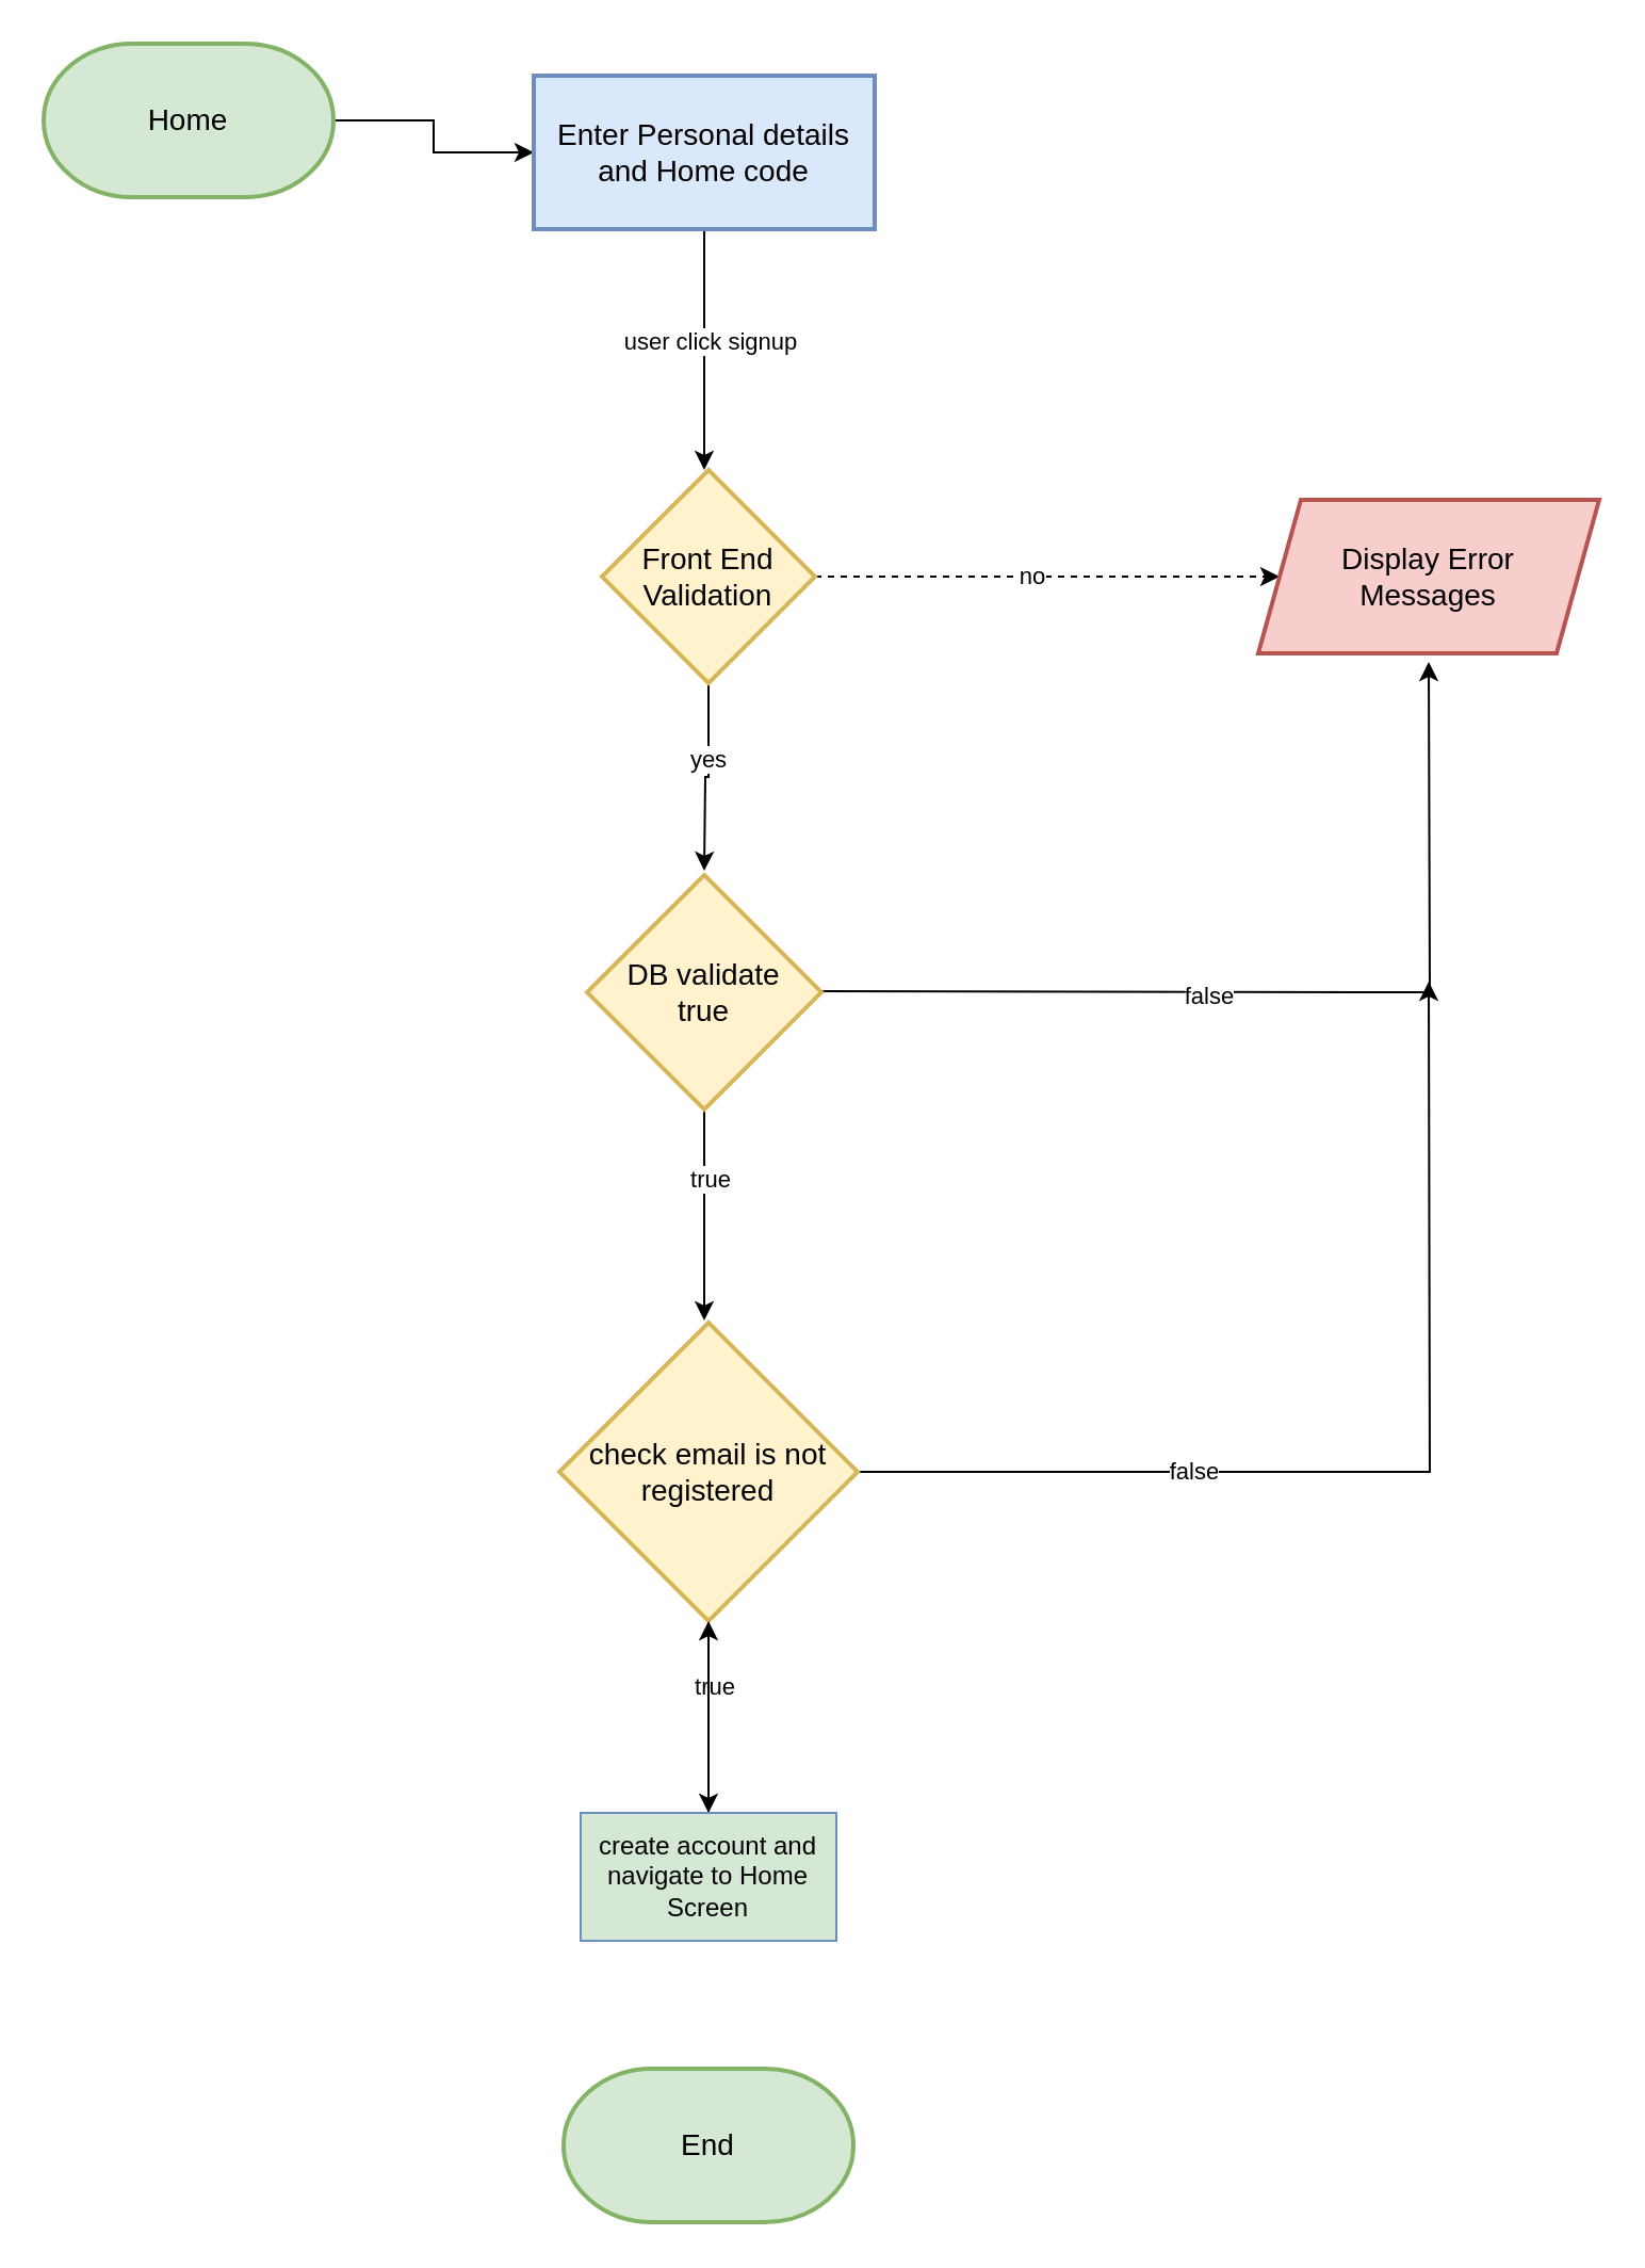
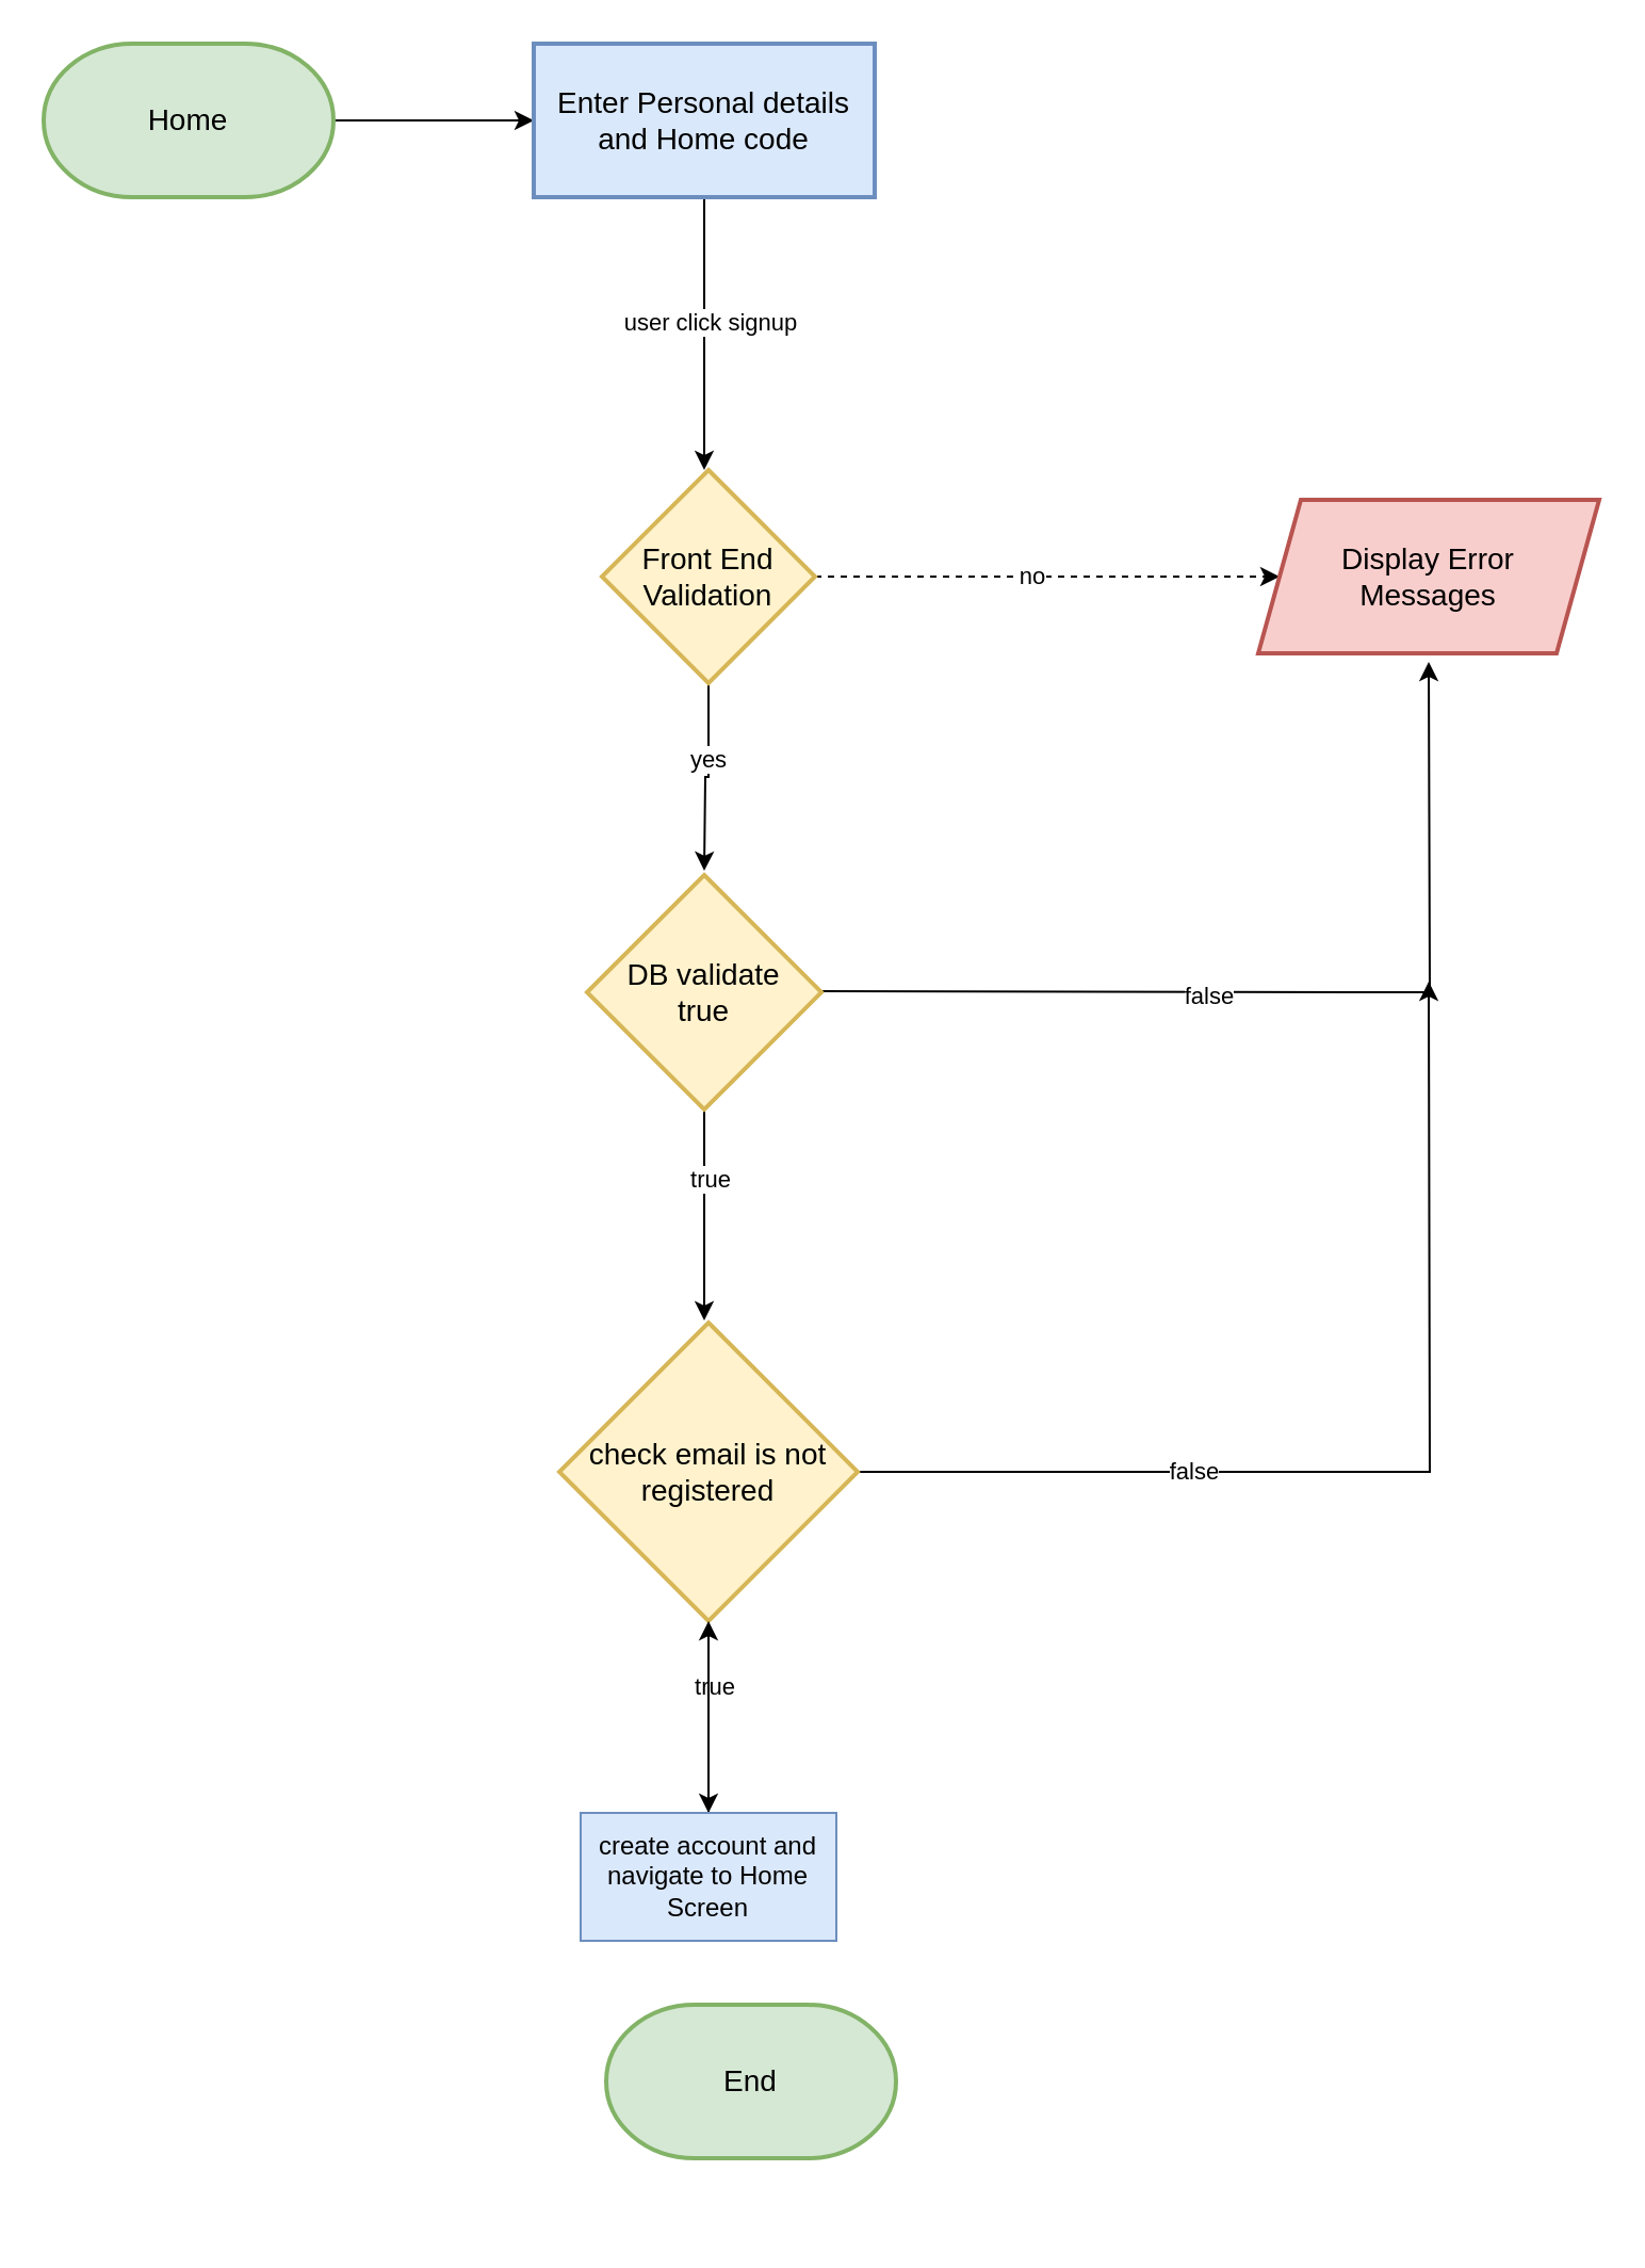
- <mxCell id="6" value="Enter Personal details and Home code" style="fontSize=14;zwfType=basicShape;rounded=0;strokeWidth=2;strokeColor=#6c8ebf;whiteSpace=wrap;html=1;fillColor=#dae8fc;" vertex="1" parent="1"><mxGeometry x="250" y="35" width="160" height="72" as="geometry" /></mxCell>
+ <mxCell id="6" value="Enter Personal details and Home code" style="fontSize=14;zwfType=basicShape;rounded=0;strokeWidth=2;strokeColor=#6c8ebf;whiteSpace=wrap;html=1;fillColor=#dae8fc;" vertex="1" parent="1"><mxGeometry x="250" y="20" width="160" height="72" as="geometry" /></mxCell>
- <mxCell id="24" value="create account and navigate to Home Screen" style="rounded=0;whiteSpace=wrap;html=1;fillColor=#d5e8d4;strokeColor=#6c8ebf;" vertex="1" parent="1"><mxGeometry x="272" y="850" width="120" height="60" as="geometry" /></mxCell>
+ <mxCell id="24" value="create account and navigate to Home Screen" style="rounded=0;whiteSpace=wrap;html=1;fillColor=#dae8fc;strokeColor=#6c8ebf;" vertex="1" parent="1"><mxGeometry x="272" y="850" width="120" height="60" as="geometry" /></mxCell>
- <mxCell id="25" value="End" style="fontSize=14;zwfType=basicShape;strokeWidth=2;html=1;shape=mxgraph.flowchart.terminator;whiteSpace=wrap;strokeColor=#82b366;fillColor=#d5e8d4;" vertex="1" parent="1"><mxGeometry x="264" y="970" width="136" height="72" as="geometry" /></mxCell>
+ <mxCell id="25" value="End" style="fontSize=14;zwfType=basicShape;strokeWidth=2;html=1;shape=mxgraph.flowchart.terminator;whiteSpace=wrap;strokeColor=#82b366;fillColor=#d5e8d4;" vertex="1" parent="1"><mxGeometry x="284" y="940" width="136" height="72" as="geometry" /></mxCell>
